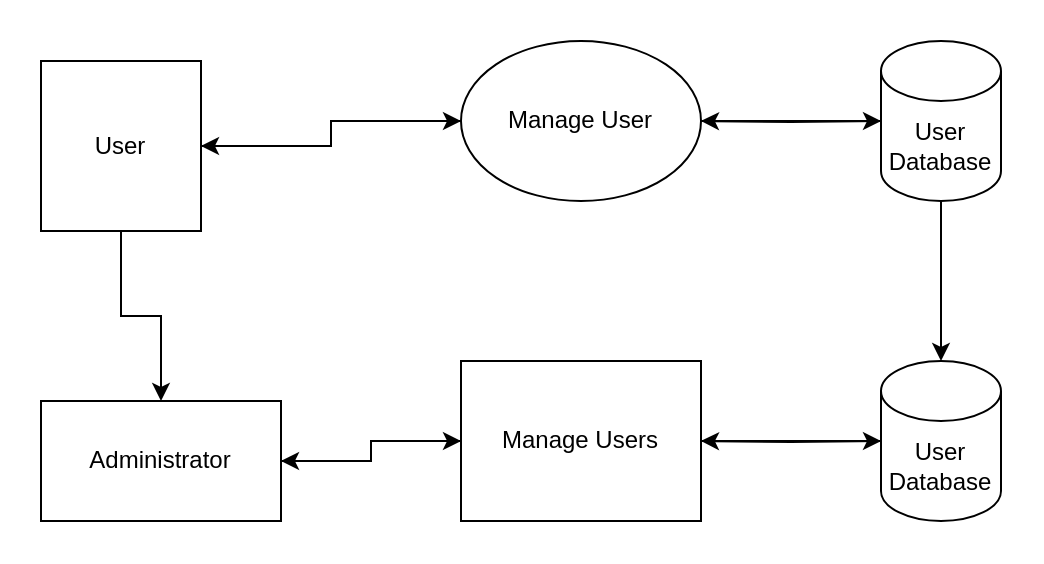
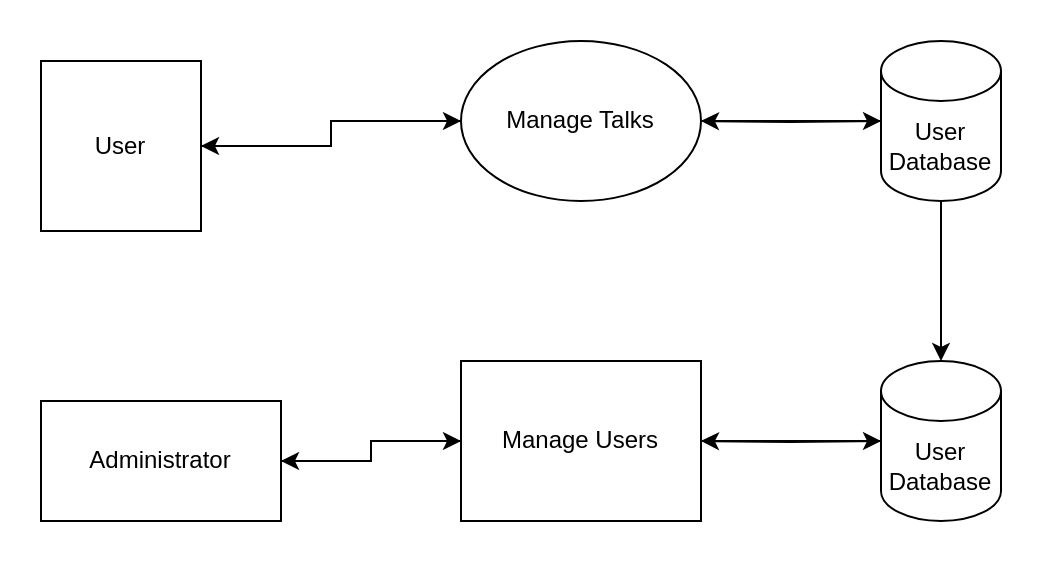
- <mxCell id="12" value="Manage User" style="ellipse;whiteSpace=wrap;html=1;" vertex="1" parent="1"><mxGeometry x="230" y="20" width="120" height="80" as="geometry" /></mxCell>
+ <mxCell id="12" value="Manage Talks" style="ellipse;whiteSpace=wrap;html=1;" vertex="1" parent="1"><mxGeometry x="230" y="20" width="120" height="80" as="geometry" /></mxCell>
- <mxCell id="3" style="edgeStyle=orthogonalEdgeStyle;rounded=0;orthogonalLoop=1;jettySize=auto;html=1;entryX=0.5;entryY=0;entryDx=0;entryDy=0;" edge="1" parent="1" source="4" target="6"><mxGeometry relative="1" as="geometry" /></mxCell>
